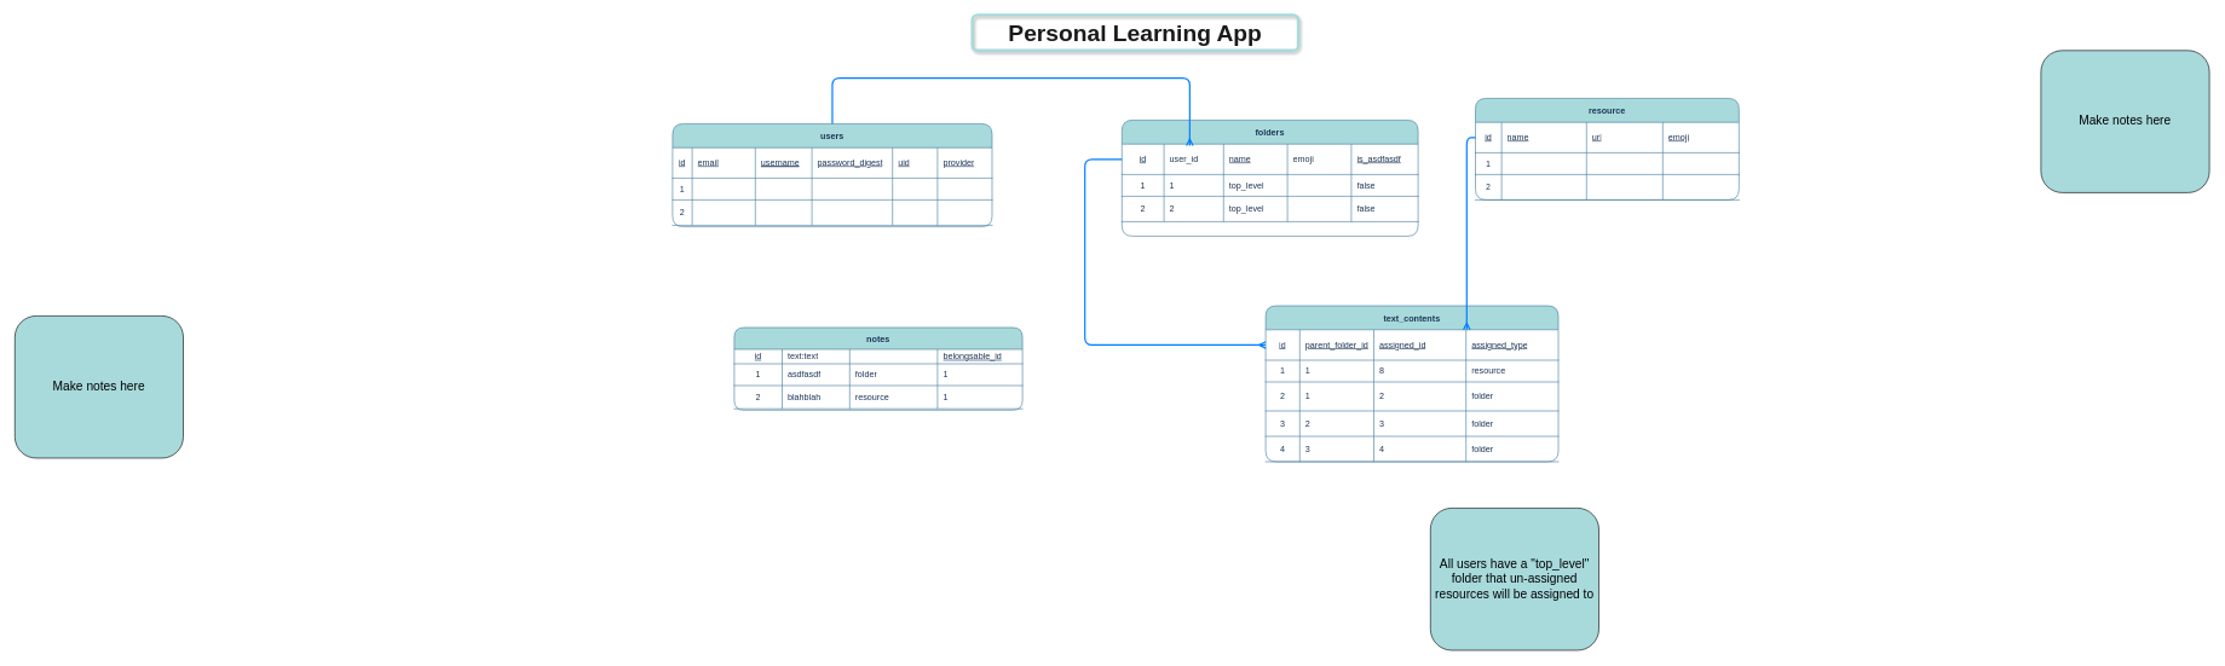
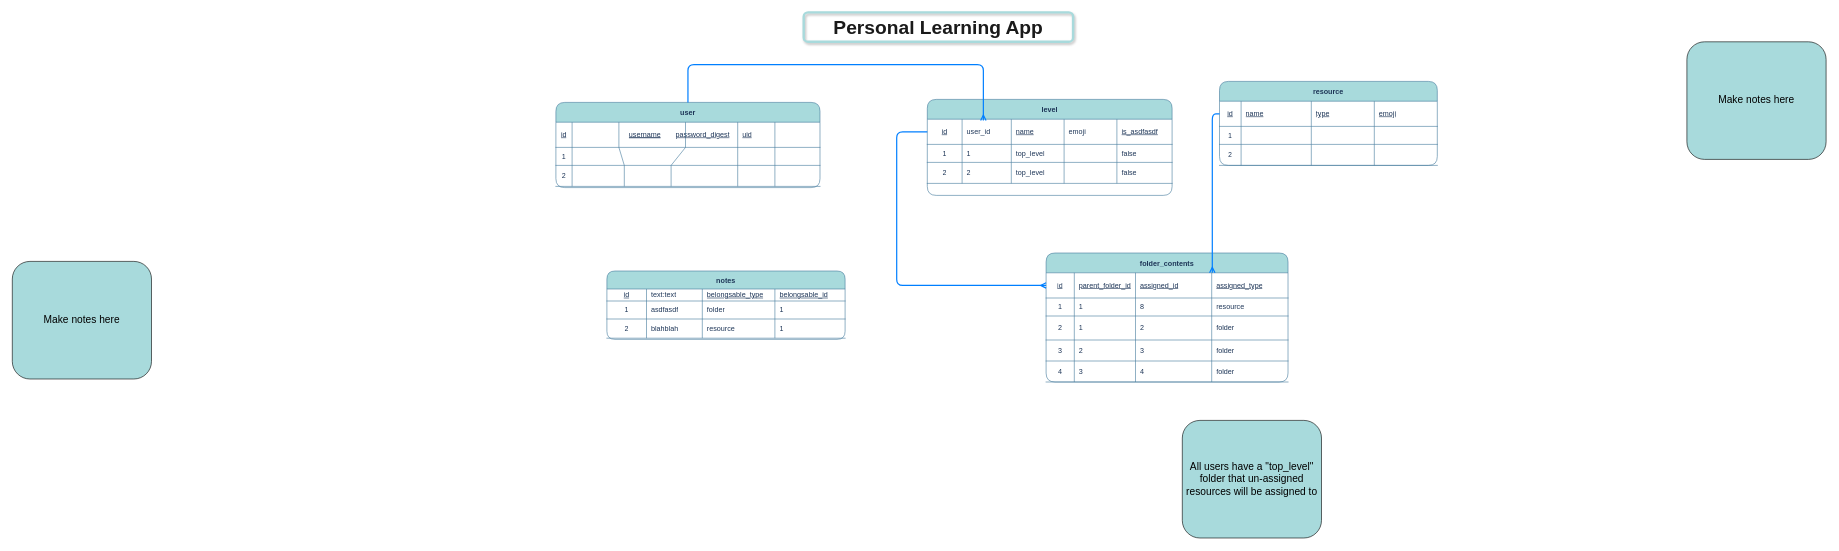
- <mxCell id="26" value="folders" style="shape=table;startSize=33;container=1;collapsible=0;childLayout=tableLayout;fixedRows=1;rowLines=0;fontStyle=1;align=center;fillColor=#A8DADC;strokeColor=#457B9D;fontColor=#1D3557;rounded=1;shadow=0;" parent="1" vertex="1"><mxGeometry x="1545" y="165" width="408" height="160" as="geometry" /></mxCell>
+ <mxCell id="26" value="level" style="shape=table;startSize=33;container=1;collapsible=0;childLayout=tableLayout;fixedRows=1;rowLines=0;fontStyle=1;align=center;fillColor=#A8DADC;strokeColor=#457B9D;fontColor=#1D3557;rounded=1;shadow=0;" parent="1" vertex="1"><mxGeometry x="1545" y="165" width="408" height="160" as="geometry" /></mxCell>
- <mxCell id="3" value="users" style="shape=table;startSize=33;container=1;collapsible=0;childLayout=tableLayout;fixedRows=1;rowLines=0;fontStyle=1;align=center;fillColor=#A8DADC;strokeColor=#457B9D;fontColor=#1D3557;rounded=1;shadow=0;" parent="1" vertex="1"><mxGeometry x="926" y="170" width="440.156" height="142" as="geometry" /></mxCell>
+ <mxCell id="3" value="user" style="shape=table;startSize=33;container=1;collapsible=0;childLayout=tableLayout;fixedRows=1;rowLines=0;fontStyle=1;align=center;fillColor=#A8DADC;strokeColor=#457B9D;fontColor=#1D3557;rounded=1;shadow=0;" parent="1" vertex="1"><mxGeometry x="926" y="170" width="440.156" height="142" as="geometry" /></mxCell>
- <mxCell id="77" value="url" style="shape=partialRectangle;html=1;whiteSpace=wrap;connectable=0;fillColor=none;top=0;left=0;bottom=0;right=0;align=left;spacingLeft=6;overflow=hidden;strokeColor=#457B9D;fontColor=#1D3557;fontStyle=4" parent="74" vertex="1"><mxGeometry x="153" width="105" height="42" as="geometry" /></mxCell>
+ <mxCell id="77" value="type" style="shape=partialRectangle;html=1;whiteSpace=wrap;connectable=0;fillColor=none;top=0;left=0;bottom=0;right=0;align=left;spacingLeft=6;overflow=hidden;strokeColor=#457B9D;fontColor=#1D3557;fontStyle=4" parent="74" vertex="1"><mxGeometry x="153" width="105" height="42" as="geometry" /></mxCell>
- <mxCell id="6" value="&lt;u&gt;email&lt;/u&gt;" style="shape=partialRectangle;html=1;whiteSpace=wrap;connectable=0;fillColor=none;top=0;left=0;bottom=0;right=0;align=left;spacingLeft=6;overflow=hidden;strokeColor=#457B9D;fontColor=#1D3557;" parent="4" vertex="1"><mxGeometry x="27" width="87" height="42" as="geometry" /></mxCell>
- <mxCell id="10" value="provider" style="shape=partialRectangle;html=1;whiteSpace=wrap;connectable=0;fillColor=none;top=0;left=0;bottom=0;right=0;align=left;spacingLeft=6;overflow=hidden;strokeColor=#457B9D;fontColor=#1D3557;fontStyle=4" parent="4" vertex="1"><mxGeometry x="365" width="75" height="42" as="geometry" /></mxCell>
- <mxCell id="46" value="text_contents" style="shape=table;startSize=33;container=1;collapsible=0;childLayout=tableLayout;fixedRows=1;rowLines=0;fontStyle=1;align=center;fillColor=#A8DADC;strokeColor=#457B9D;fontColor=#1D3557;rounded=1;shadow=0;" parent="1" vertex="1"><mxGeometry x="1743" y="421" width="403.21" height="215" as="geometry" /></mxCell>
+ <mxCell id="46" value="folder_contents" style="shape=table;startSize=33;container=1;collapsible=0;childLayout=tableLayout;fixedRows=1;rowLines=0;fontStyle=1;align=center;fillColor=#A8DADC;strokeColor=#457B9D;fontColor=#1D3557;rounded=1;shadow=0;" parent="1" vertex="1"><mxGeometry x="1743" y="421" width="403.21" height="215" as="geometry" /></mxCell>
+ <mxCell id="95" value="&lt;u&gt;belongsable_type&lt;/u&gt;" style="shape=partialRectangle;html=1;whiteSpace=wrap;connectable=0;fillColor=none;top=0;left=0;bottom=0;right=0;align=left;spacingLeft=6;overflow=hidden;strokeColor=#457B9D;fontColor=#1D3557;" parent="92" vertex="1"><mxGeometry x="159" width="121" height="20" as="geometry" /></mxCell>
